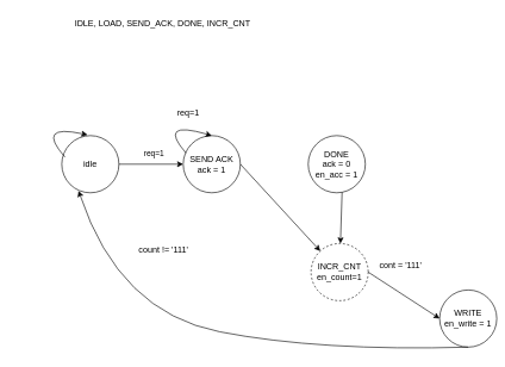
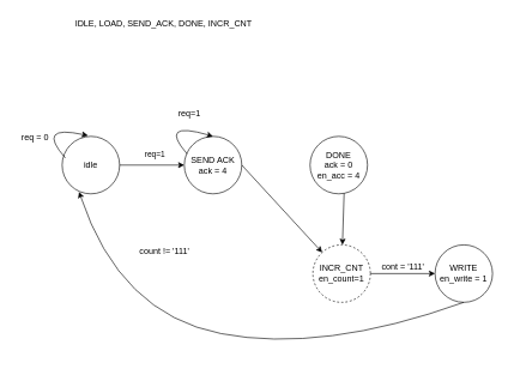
+ <mxCell id="5" value="req = 0" style="text;html=1;align=center;verticalAlign=middle;resizable=0;points=[];autosize=1;strokeColor=none;fillColor=none;" parent="1" vertex="1"><mxGeometry x="20" y="177" width="56" height="26" as="geometry" /></mxCell>
- <mxCell id="6" value="SEND ACK&lt;br&gt;&lt;div&gt;ack = 1&lt;/div&gt;" style="ellipse;whiteSpace=wrap;html=1;aspect=fixed;" parent="1" vertex="1"><mxGeometry x="256" y="189" width="80" height="80" as="geometry" /></mxCell>
+ <mxCell id="6" value="SEND ACK&lt;br&gt;&lt;div&gt;ack = 4&lt;/div&gt;" style="ellipse;whiteSpace=wrap;html=1;aspect=fixed;" parent="1" vertex="1"><mxGeometry x="256" y="189" width="80" height="80" as="geometry" /></mxCell>
- <mxCell id="7" value="DONE&lt;br&gt;&lt;div&gt;ack = 0&lt;/div&gt;&lt;div&gt;en_acc = 1&lt;/div&gt;" style="ellipse;whiteSpace=wrap;html=1;aspect=fixed;" parent="1" vertex="1"><mxGeometry x="431" y="189" width="80" height="80" as="geometry" /></mxCell>
+ <mxCell id="7" value="DONE&lt;br&gt;&lt;div&gt;ack = 0&lt;/div&gt;&lt;div&gt;en_acc = 4&lt;/div&gt;" style="ellipse;whiteSpace=wrap;html=1;aspect=fixed;" parent="1" vertex="1"><mxGeometry x="431" y="189" width="80" height="80" as="geometry" /></mxCell>
- <mxCell id="16" value="WRITE&lt;div&gt;en_write = 1&lt;/div&gt;" style="ellipse;whiteSpace=wrap;html=1;aspect=fixed;" vertex="1" parent="1"><mxGeometry x="615" y="405" width="80" height="80" as="geometry" /></mxCell>
+ <mxCell id="16" value="WRITE&lt;div&gt;en_write = 1&lt;/div&gt;" style="ellipse;whiteSpace=wrap;html=1;aspect=fixed;" vertex="1" parent="1"><mxGeometry x="605" y="340" width="80" height="80" as="geometry" /></mxCell>
